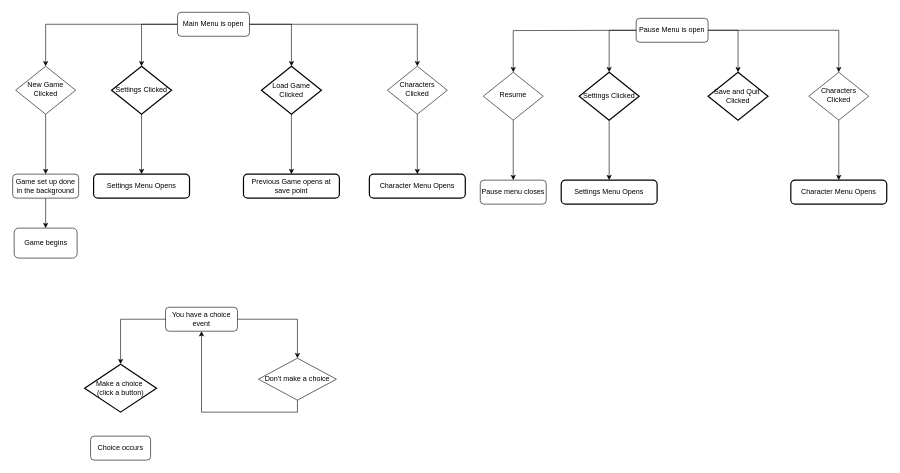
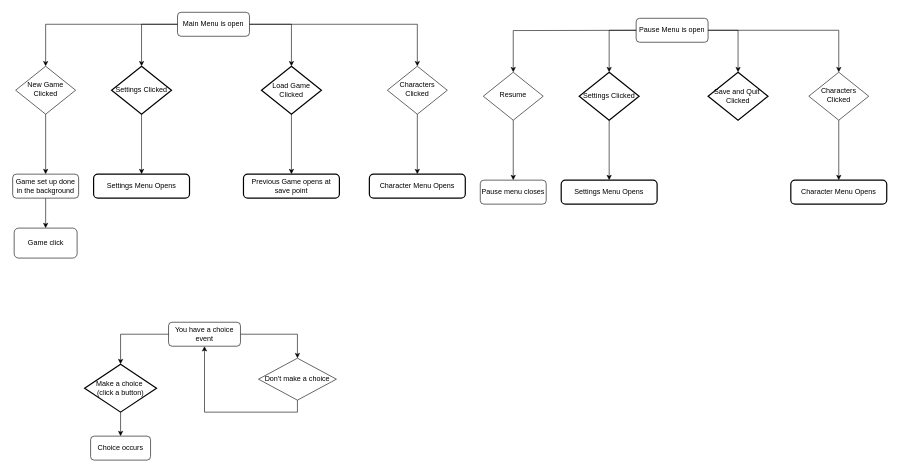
- <mxCell id="40" value="Game begins" style="rounded=1;whiteSpace=wrap;html=1;" vertex="1" parent="1"><mxGeometry x="22.5" y="380" width="105" height="50" as="geometry" /></mxCell>
+ <mxCell id="40" value="Game click" style="rounded=1;whiteSpace=wrap;html=1;" vertex="1" parent="1"><mxGeometry x="22.5" y="380" width="105" height="50" as="geometry" /></mxCell>
- <mxCell id="29" value="You have a choice event" style="rounded=1;whiteSpace=wrap;html=1;" vertex="1" parent="1"><mxGeometry x="275" y="512" width="120" height="40" as="geometry" /></mxCell>
+ <mxCell id="29" value="You have a choice event" style="rounded=1;whiteSpace=wrap;html=1;" vertex="1" parent="1"><mxGeometry x="280" y="537" width="120" height="40" as="geometry" /></mxCell>
+ <mxCell id="30" style="edgeStyle=orthogonalEdgeStyle;rounded=0;orthogonalLoop=1;jettySize=auto;html=1;entryX=0.5;entryY=0;entryDx=0;entryDy=0;" edge="1" parent="1" source="31" target="33"><mxGeometry relative="1" as="geometry" /></mxCell>
